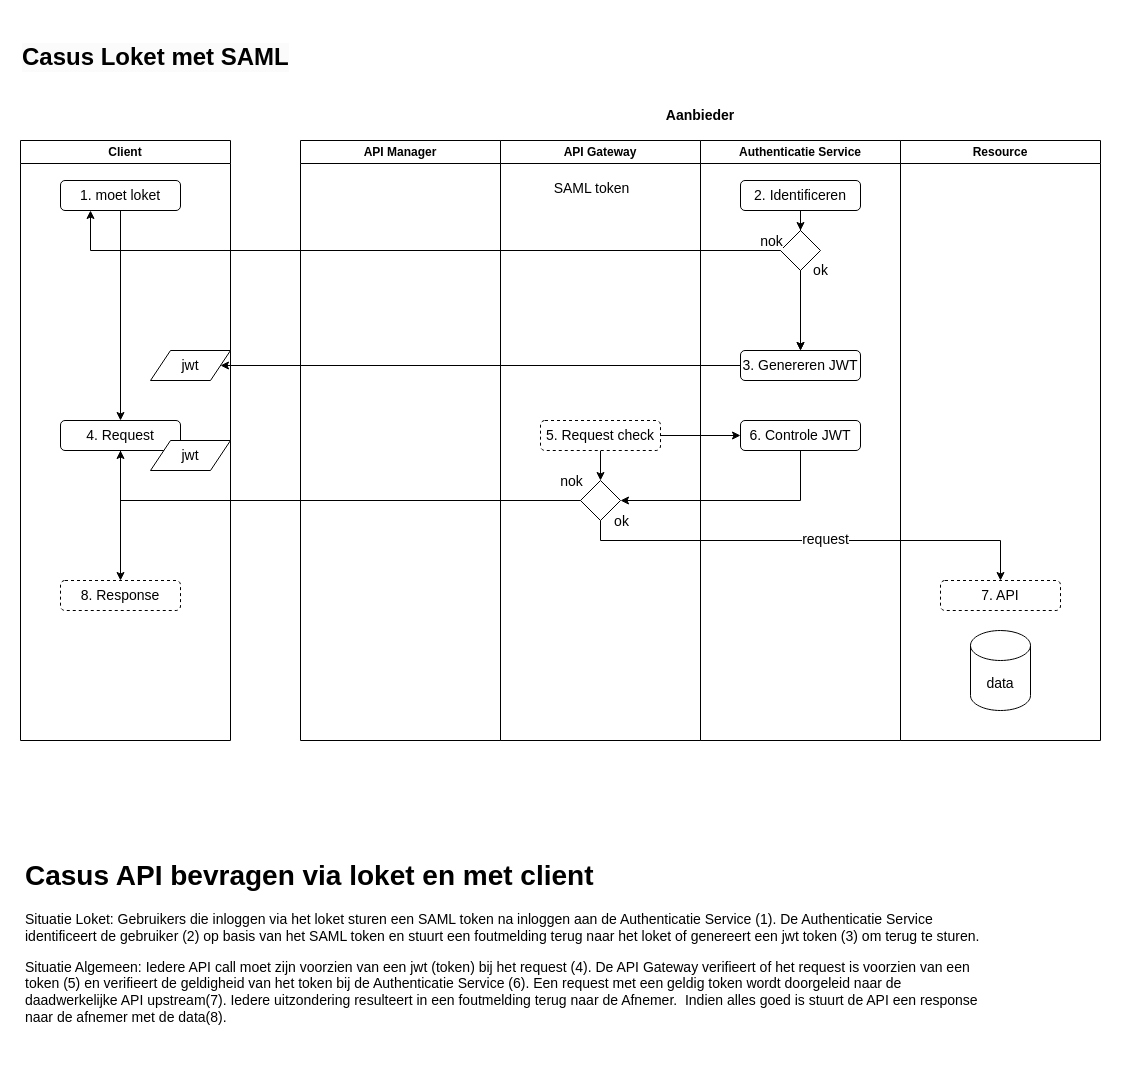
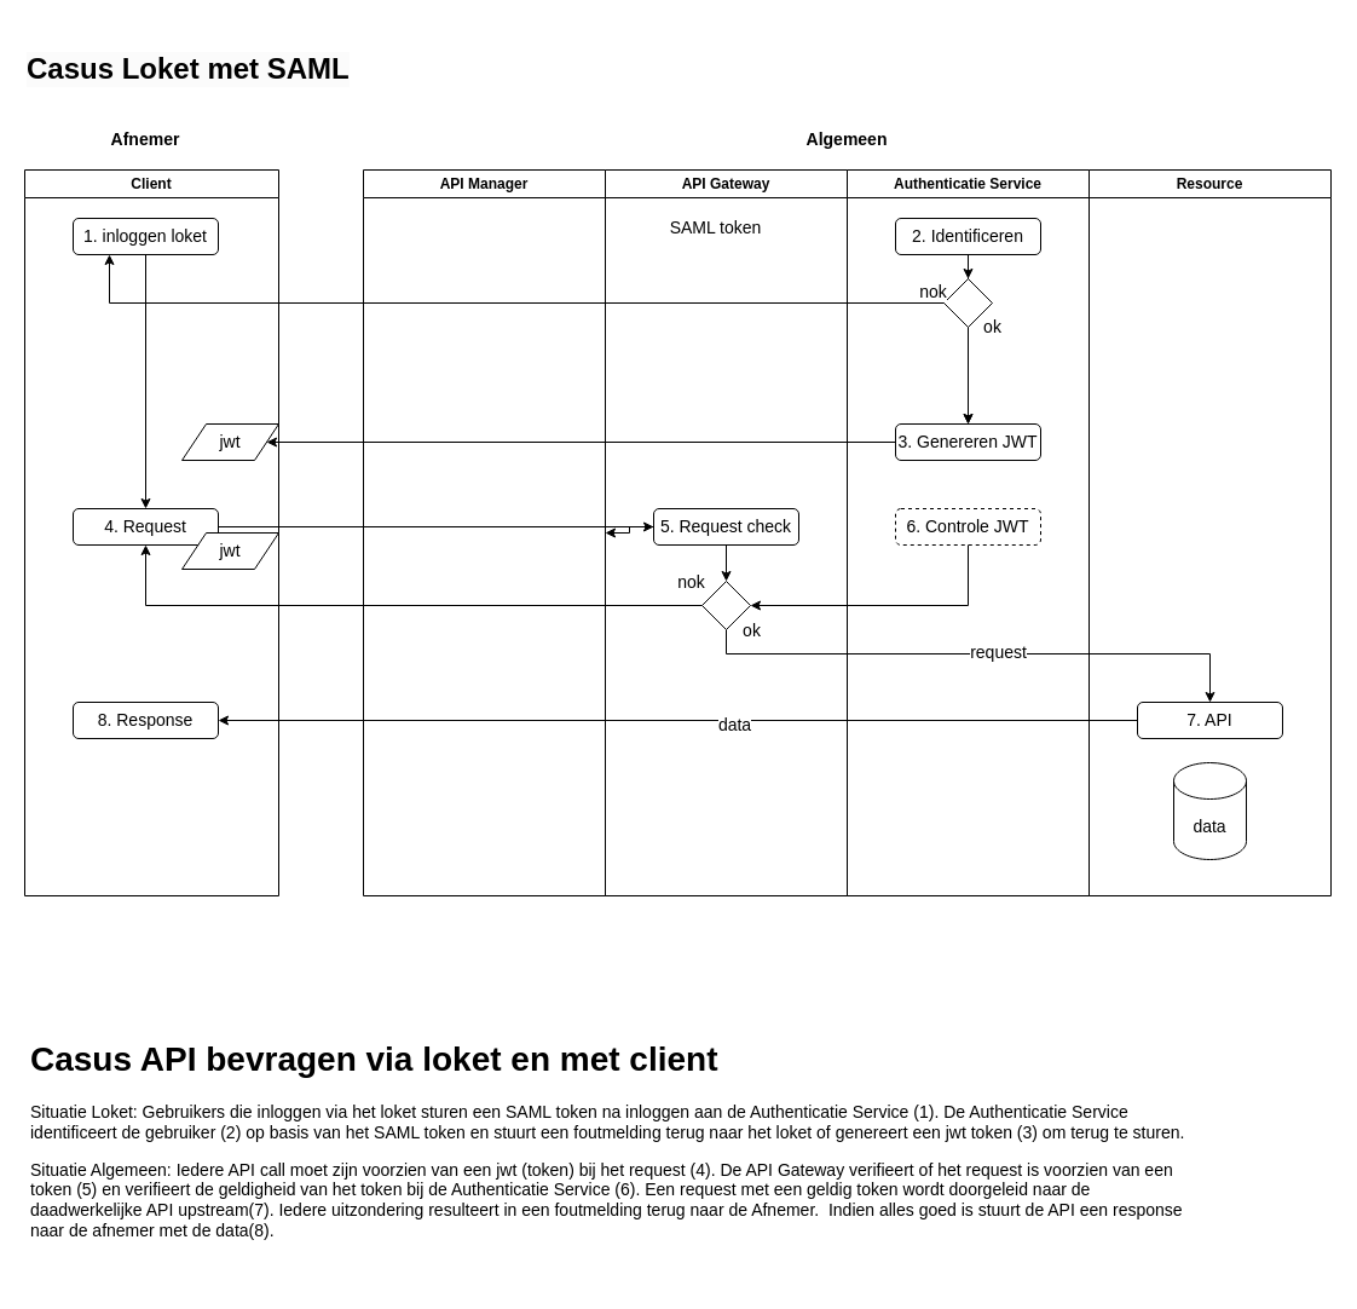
+ <mxCell id="23" value="Afnemer" style="text;html=1;strokeColor=none;fillColor=none;align=center;verticalAlign=middle;whiteSpace=wrap;rounded=0;fontSize=14;fontStyle=1" parent="1" vertex="1"><mxGeometry x="90" y="100" width="60" height="30" as="geometry" /></mxCell>
- <mxCell id="24" value="Aanbieder" style="text;html=1;strokeColor=none;fillColor=none;align=center;verticalAlign=middle;whiteSpace=wrap;rounded=0;fontSize=14;fontStyle=1" parent="1" vertex="1"><mxGeometry x="670" y="100" width="60" height="30" as="geometry" /></mxCell>
+ <mxCell id="24" value="Algemeen" style="text;html=1;strokeColor=none;fillColor=none;align=center;verticalAlign=middle;whiteSpace=wrap;rounded=0;fontSize=14;fontStyle=1" parent="1" vertex="1"><mxGeometry x="670" y="100" width="60" height="30" as="geometry" /></mxCell>
- <mxCell id="3" value="1. moet loket" style="rounded=1;whiteSpace=wrap;html=1;fontSize=14;" parent="2" vertex="1"><mxGeometry x="40" y="40" width="120" height="30" as="geometry" /></mxCell>
+ <mxCell id="3" value="1. inloggen loket" style="rounded=1;whiteSpace=wrap;html=1;fontSize=14;" parent="2" vertex="1"><mxGeometry x="40" y="40" width="120" height="30" as="geometry" /></mxCell>
- <mxCell id="11" value="5. Request check" style="rounded=1;whiteSpace=wrap;html=1;fontSize=14;dashed=1;" parent="9" vertex="1"><mxGeometry x="40" y="280" width="120" height="30" as="geometry" /></mxCell>
+ <mxCell id="11" value="5. Request check" style="rounded=1;whiteSpace=wrap;html=1;fontSize=14;" parent="9" vertex="1"><mxGeometry x="40" y="280" width="120" height="30" as="geometry" /></mxCell>
- <mxCell id="26" style="edgeStyle=orthogonalEdgeStyle;rounded=0;orthogonalLoop=1;jettySize=auto;html=1;entryX=0;entryY=0.5;entryDx=0;entryDy=0;fontSize=14;" parent="1" source="11" target="15" edge="1"><mxGeometry relative="1" as="geometry" /></mxCell>
+ <mxCell id="26" style="edgeStyle=orthogonalEdgeStyle;rounded=0;orthogonalLoop=1;jettySize=auto;html=1;fontSize=14;" parent="1" source="11" target="8" edge="1"><mxGeometry relative="1" as="geometry" /></mxCell>
- <mxCell id="15" value="6. Controle JWT" style="rounded=1;whiteSpace=wrap;html=1;fontSize=14;" parent="13" vertex="1"><mxGeometry x="40" y="280" width="120" height="30" as="geometry" /></mxCell>
+ <mxCell id="15" value="6. Controle JWT" style="rounded=1;whiteSpace=wrap;html=1;fontSize=14;dashed=1;" parent="13" vertex="1"><mxGeometry x="40" y="280" width="120" height="30" as="geometry" /></mxCell>
- <mxCell id="25" style="edgeStyle=orthogonalEdgeStyle;rounded=0;orthogonalLoop=1;jettySize=auto;html=1;fontSize=14;" parent="1" source="5" target="7" edge="1"><mxGeometry relative="1" as="geometry" /></mxCell>
+ <mxCell id="25" style="edgeStyle=orthogonalEdgeStyle;rounded=0;orthogonalLoop=1;jettySize=auto;html=1;entryX=0;entryY=0.5;entryDx=0;entryDy=0;fontSize=14;" parent="1" source="5" target="11" edge="1"><mxGeometry relative="1" as="geometry" /></mxCell>
- <mxCell id="7" value="8. Response" style="rounded=1;whiteSpace=wrap;html=1;fontSize=14;dashed=1;" parent="2" vertex="1"><mxGeometry x="40" y="440" width="120" height="30" as="geometry" /></mxCell>
+ <mxCell id="7" value="8. Response" style="rounded=1;whiteSpace=wrap;html=1;fontSize=14;" parent="2" vertex="1"><mxGeometry x="40" y="440" width="120" height="30" as="geometry" /></mxCell>
+ <mxCell id="33" style="edgeStyle=orthogonalEdgeStyle;rounded=0;orthogonalLoop=1;jettySize=auto;html=1;fontSize=14;entryX=1;entryY=0.5;entryDx=0;entryDy=0;" parent="1" source="22" target="7" edge="1"><mxGeometry relative="1" as="geometry"><mxPoint x="200" y="595" as="targetPoint" /></mxGeometry></mxCell>
+ <mxCell id="34" value="data" style="edgeLabel;html=1;align=center;verticalAlign=middle;resizable=0;points=[];fontSize=14;" parent="33" vertex="1" connectable="0"><mxGeometry x="-0.121" y="3" relative="1" as="geometry"><mxPoint as="offset" /></mxGeometry></mxCell>
- <mxCell id="22" value="7. API" style="rounded=1;whiteSpace=wrap;html=1;fontSize=14;dashed=1;" parent="20" vertex="1"><mxGeometry x="40" y="440" width="120" height="30" as="geometry" /></mxCell>
+ <mxCell id="22" value="7. API" style="rounded=1;whiteSpace=wrap;html=1;fontSize=14;" parent="20" vertex="1"><mxGeometry x="40" y="440" width="120" height="30" as="geometry" /></mxCell>
